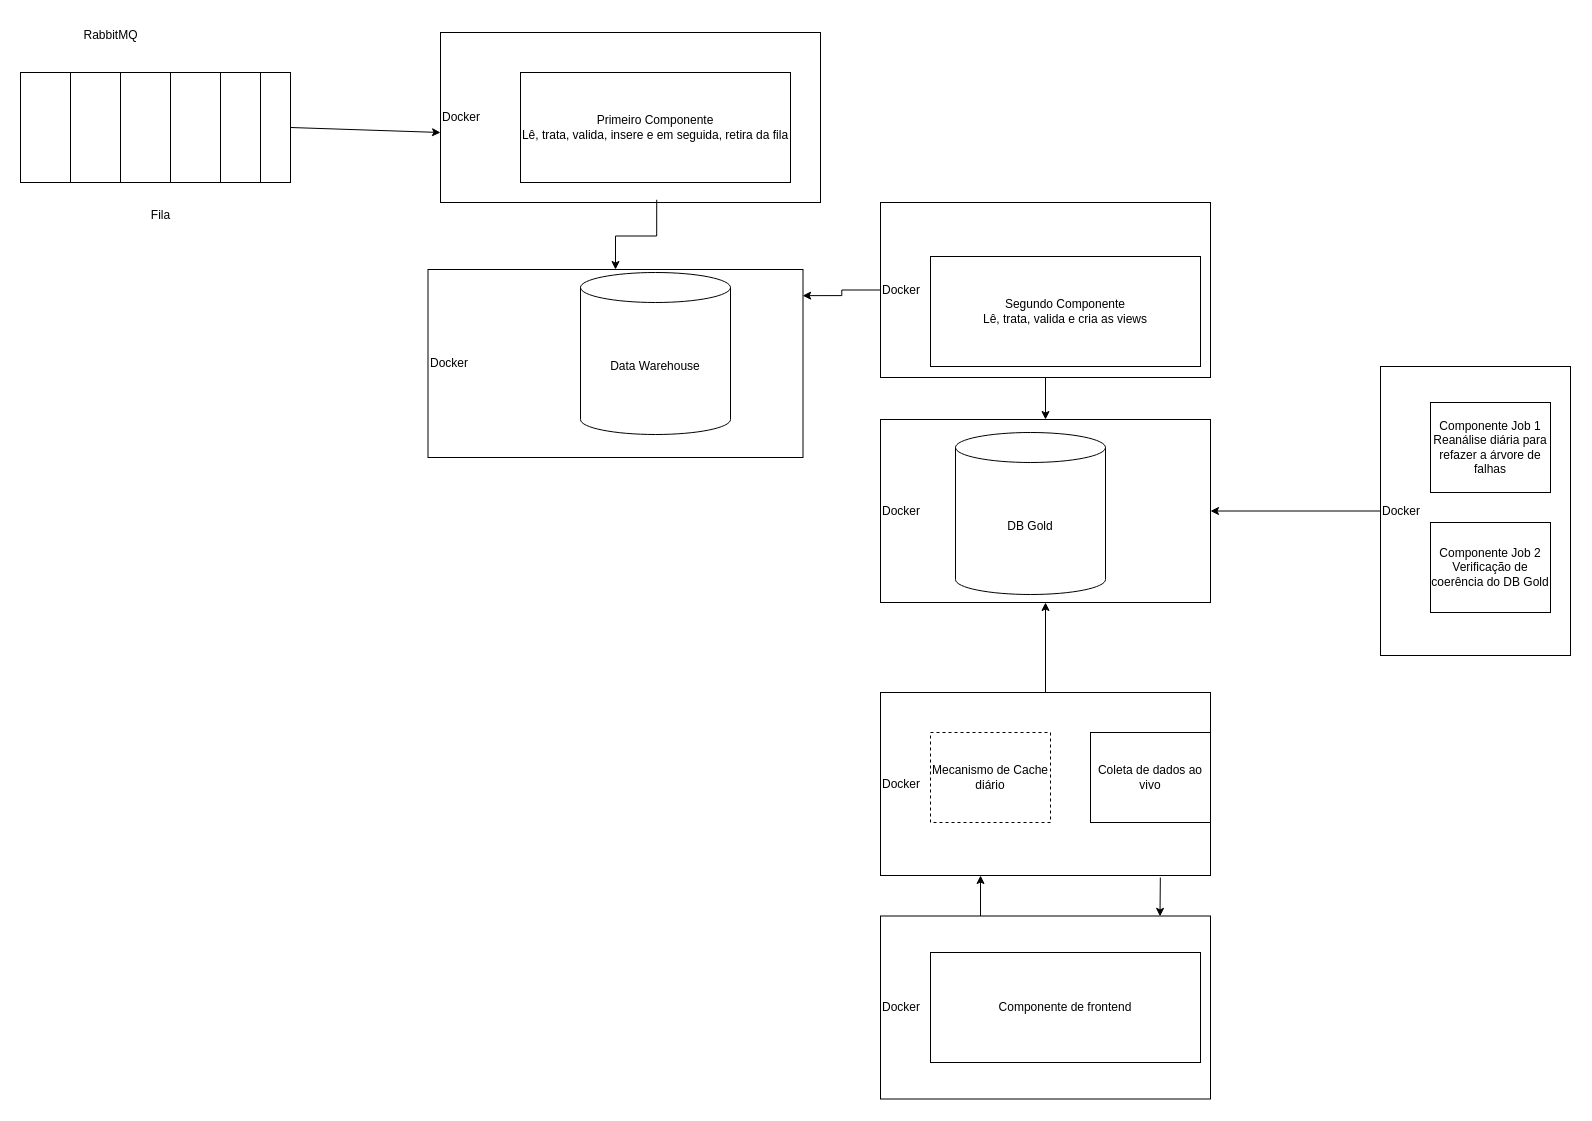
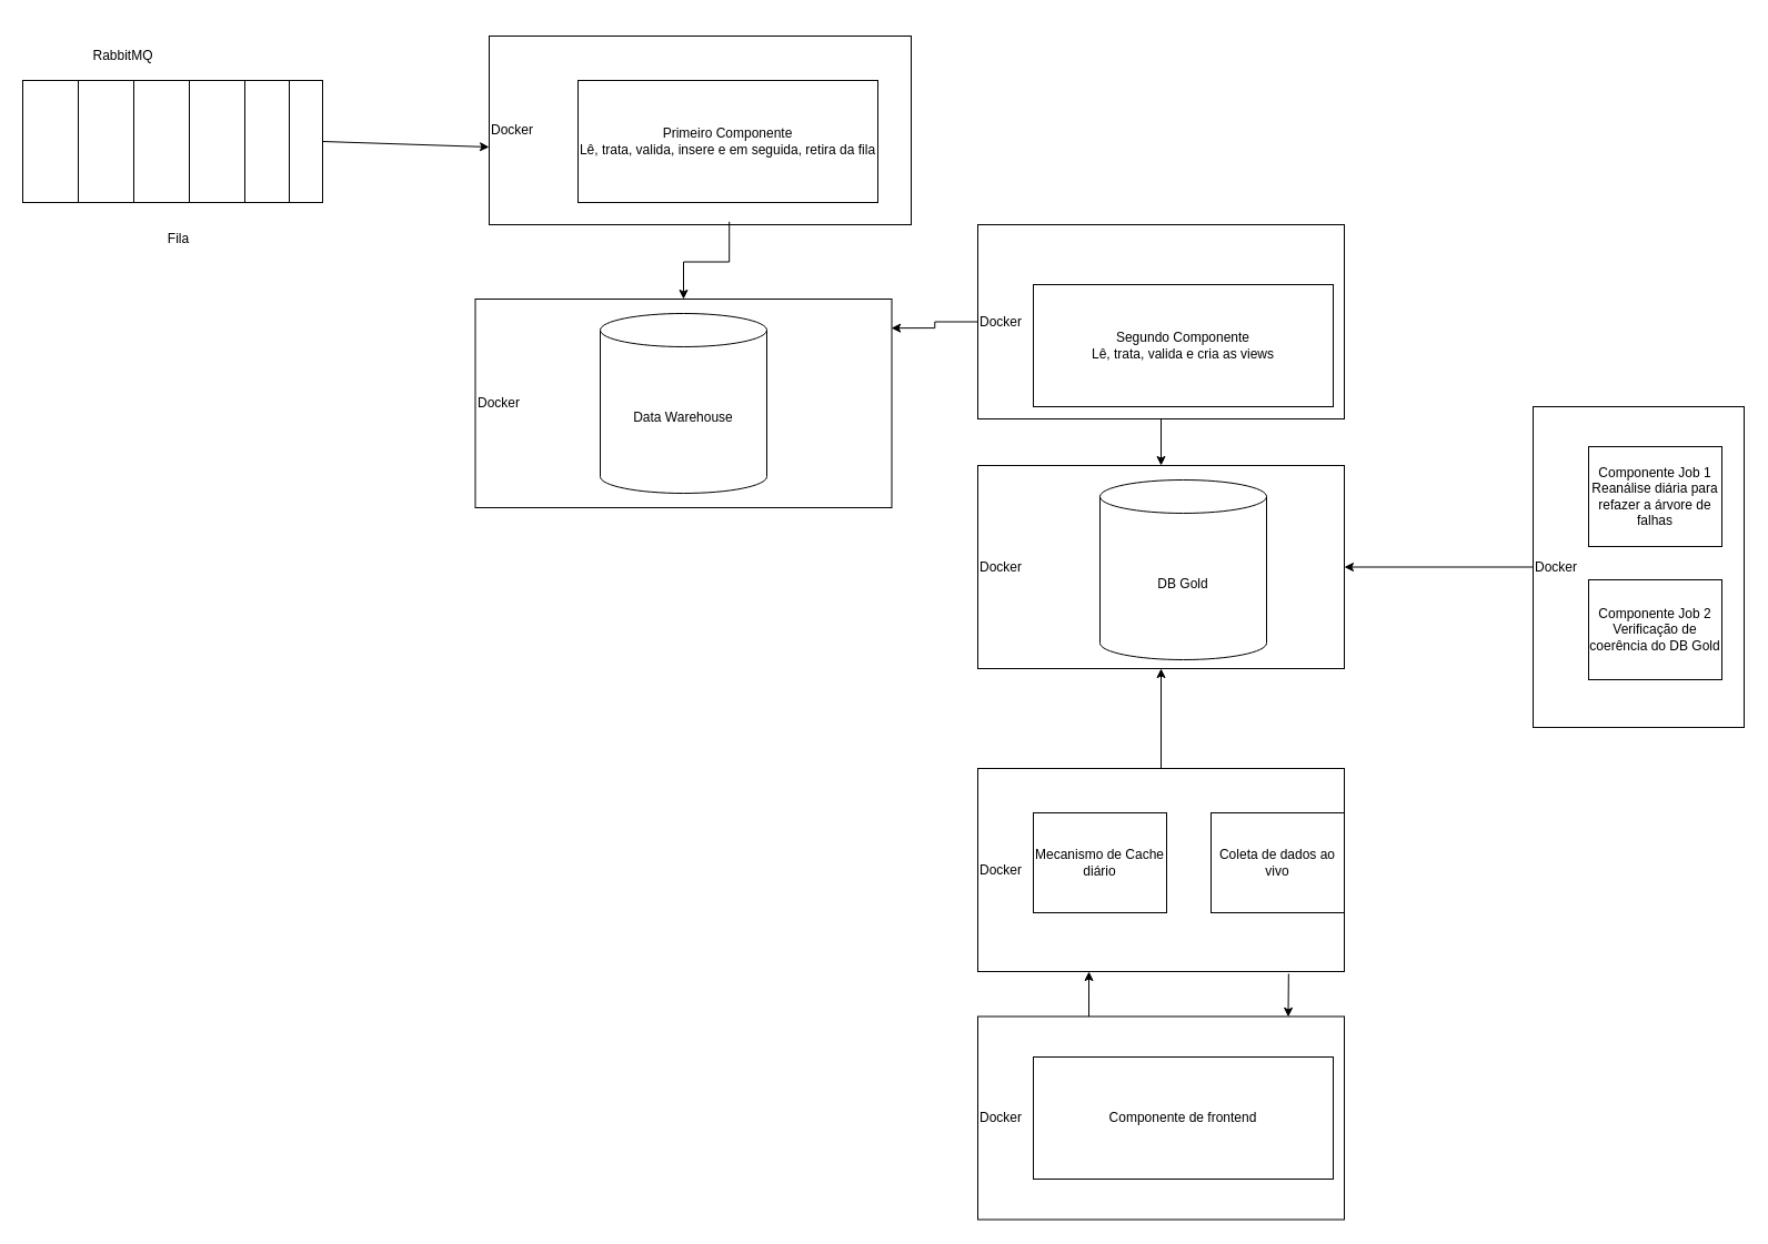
- <mxCell id="33" value="RabbitMQ" style="text;html=1;align=center;verticalAlign=middle;resizable=0;points=[];autosize=1;strokeColor=none;fillColor=none;" vertex="1" parent="1"><mxGeometry x="70" y="20" width="80" height="30" as="geometry" /></mxCell>
+ <mxCell id="33" value="RabbitMQ" style="text;html=1;align=center;verticalAlign=middle;resizable=0;points=[];autosize=1;strokeColor=none;fillColor=none;" vertex="1" parent="1"><mxGeometry x="70" y="35" width="80" height="30" as="geometry" /></mxCell>
- <mxCell id="23" value="Data Warehouse" style="shape=cylinder3;whiteSpace=wrap;html=1;boundedLbl=1;backgroundOutline=1;size=15;" vertex="1" parent="1"><mxGeometry x="580" y="272" width="150" height="162" as="geometry" /></mxCell>
+ <mxCell id="23" value="Data Warehouse" style="shape=cylinder3;whiteSpace=wrap;html=1;boundedLbl=1;backgroundOutline=1;size=15;" vertex="1" parent="1"><mxGeometry x="540" y="282" width="150" height="162" as="geometry" /></mxCell>
- <mxCell id="29" value="DB Gold" style="shape=cylinder3;whiteSpace=wrap;html=1;boundedLbl=1;backgroundOutline=1;size=15;" vertex="1" parent="1"><mxGeometry x="955" y="432" width="150" height="162" as="geometry" /></mxCell>
+ <mxCell id="29" value="DB Gold" style="shape=cylinder3;whiteSpace=wrap;html=1;boundedLbl=1;backgroundOutline=1;size=15;" vertex="1" parent="1"><mxGeometry x="990" y="432" width="150" height="162" as="geometry" /></mxCell>
- <mxCell id="16" value="Mecanismo de Cache diário" style="rounded=0;whiteSpace=wrap;html=1;dashed=1;" vertex="1" parent="1"><mxGeometry x="930" y="732" width="120" height="90" as="geometry" /></mxCell>
+ <mxCell id="16" value="Mecanismo de Cache diário" style="rounded=0;whiteSpace=wrap;html=1;" vertex="1" parent="1"><mxGeometry x="930" y="732" width="120" height="90" as="geometry" /></mxCell>
